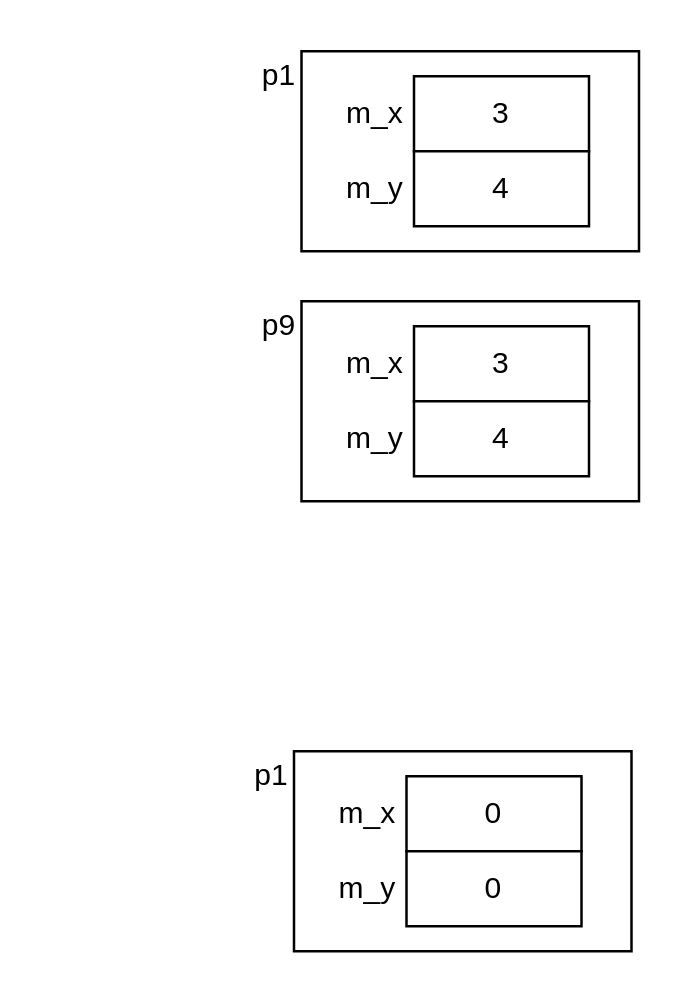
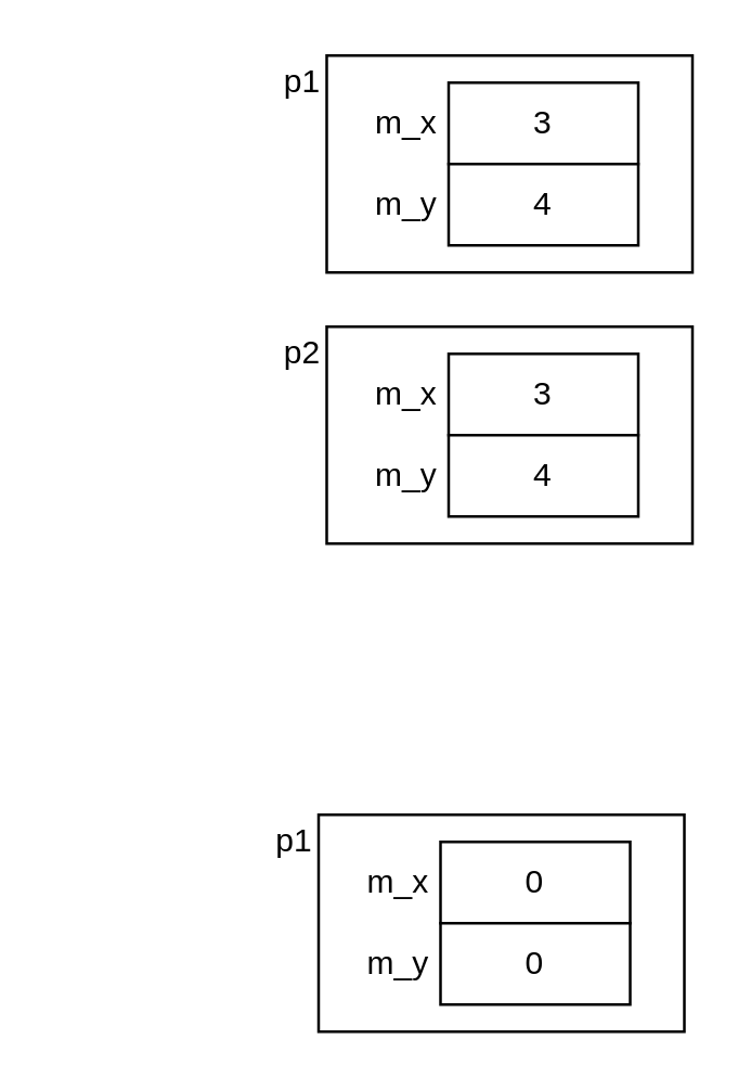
- <mxCell id="15" value="p9" style="text;html=1;strokeColor=none;fillColor=none;align=right;verticalAlign=middle;whiteSpace=wrap;rounded=0;" parent="12" vertex="1"><mxGeometry x="-65" y="-10" width="60" height="20" as="geometry" /></mxCell>
+ <mxCell id="15" value="p2" style="text;html=1;strokeColor=none;fillColor=none;align=right;verticalAlign=middle;whiteSpace=wrap;rounded=0;" parent="12" vertex="1"><mxGeometry x="-65" y="-10" width="60" height="20" as="geometry" /></mxCell>
